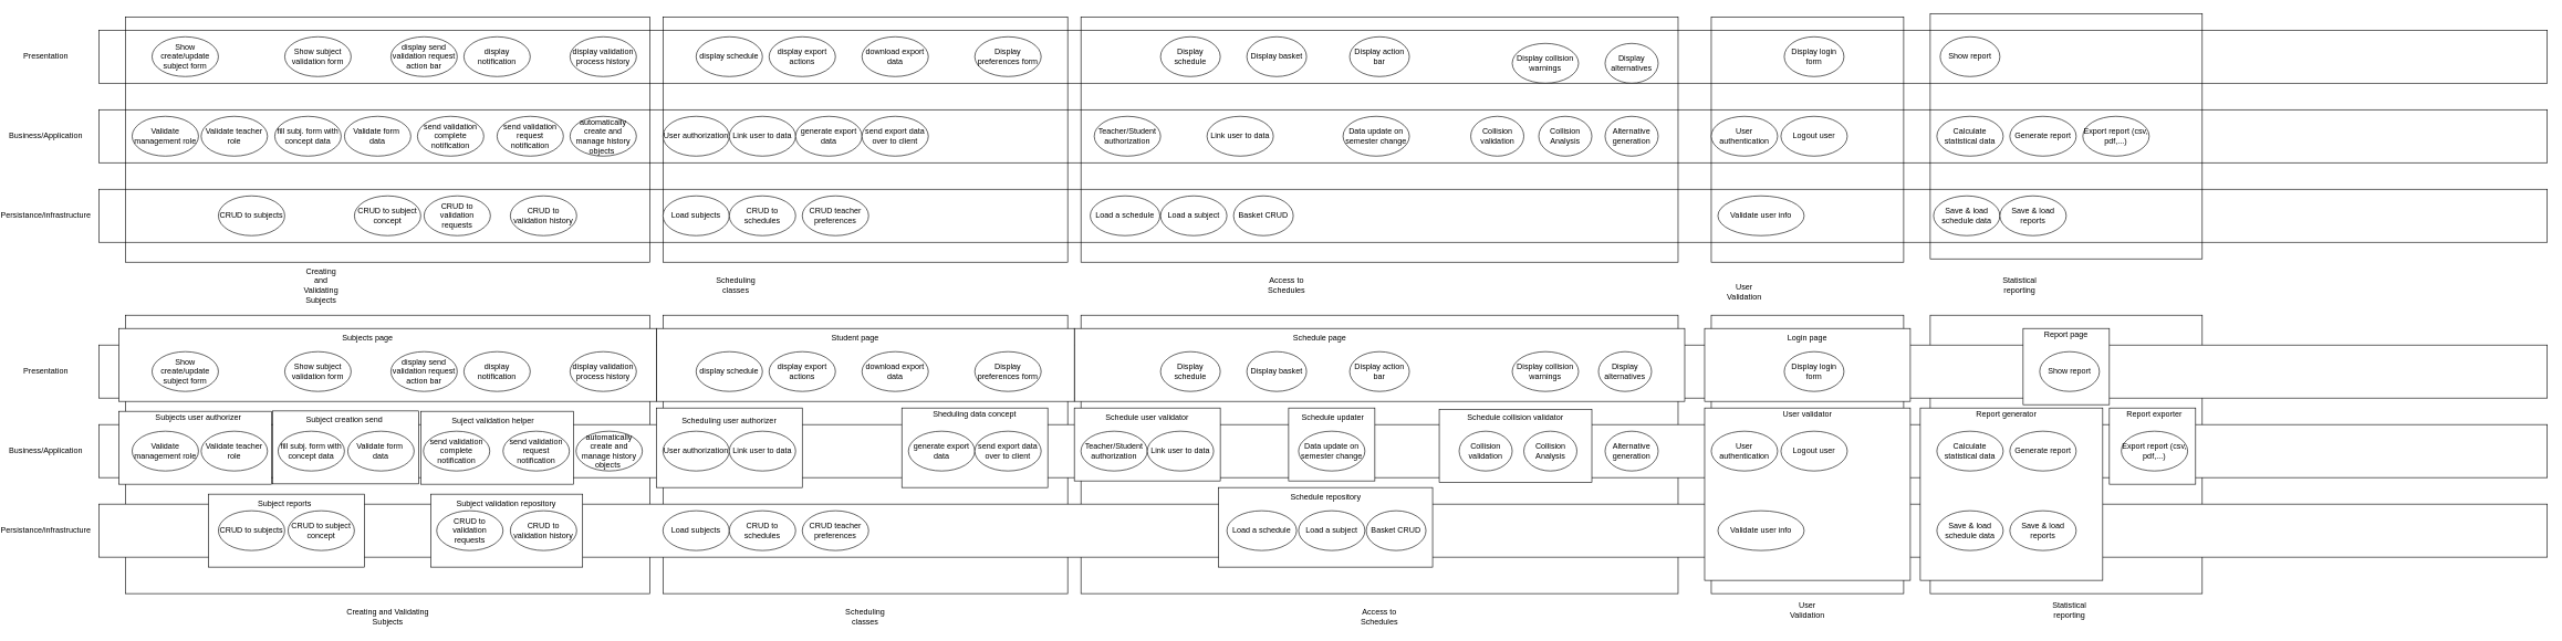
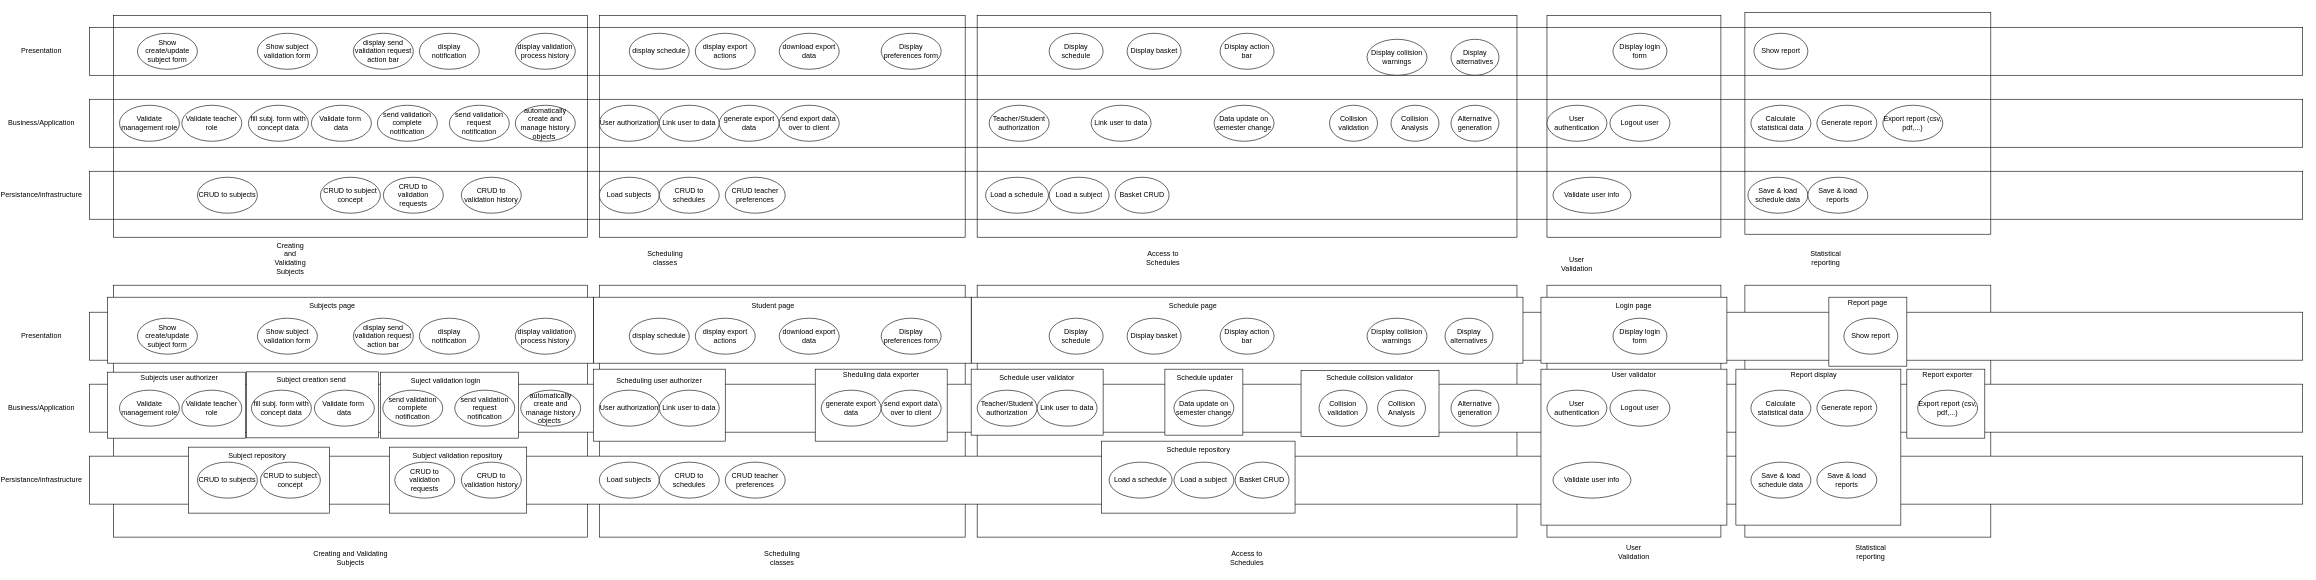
- <mxCell id="168" value="Sheduling data concept" style="text;html=1;whiteSpace=wrap;strokeColor=none;fillColor=none;align=center;verticalAlign=middle;rounded=0;" vertex="1" parent="1"><mxGeometry x="1365" y="610" width="170" height="30" as="geometry" /></mxCell>
+ <mxCell id="168" value="Sheduling data exporter" style="text;html=1;whiteSpace=wrap;strokeColor=none;fillColor=none;align=center;verticalAlign=middle;rounded=0;" vertex="1" parent="1"><mxGeometry x="1365" y="610" width="170" height="30" as="geometry" /></mxCell>
- <mxCell id="161" value="Report generator" style="text;html=1;whiteSpace=wrap;strokeColor=none;fillColor=none;align=center;verticalAlign=middle;rounded=0;" vertex="1" parent="1"><mxGeometry x="2940" y="610" width="130" height="30" as="geometry" /></mxCell>
+ <mxCell id="161" value="Report display" style="text;html=1;whiteSpace=wrap;strokeColor=none;fillColor=none;align=center;verticalAlign=middle;rounded=0;" vertex="1" parent="1"><mxGeometry x="2940" y="610" width="130" height="30" as="geometry" /></mxCell>
- <mxCell id="170" value="Suject validation helper" style="text;html=1;whiteSpace=wrap;strokeColor=none;fillColor=none;align=center;verticalAlign=middle;rounded=0;" vertex="1" parent="1"><mxGeometry x="639" y="620" width="170" height="30" as="geometry" /></mxCell>
+ <mxCell id="170" value="Suject validation login" style="text;html=1;whiteSpace=wrap;strokeColor=none;fillColor=none;align=center;verticalAlign=middle;rounded=0;" vertex="1" parent="1"><mxGeometry x="639" y="620" width="170" height="30" as="geometry" /></mxCell>
- <mxCell id="172" value="Subject reports" style="text;html=1;whiteSpace=wrap;strokeColor=none;fillColor=none;align=center;verticalAlign=middle;rounded=0;" vertex="1" parent="1"><mxGeometry x="360" y="745" width="100" height="30" as="geometry" /></mxCell>
+ <mxCell id="172" value="Subject repository" style="text;html=1;whiteSpace=wrap;strokeColor=none;fillColor=none;align=center;verticalAlign=middle;rounded=0;" vertex="1" parent="1"><mxGeometry x="360" y="745" width="100" height="30" as="geometry" /></mxCell>
